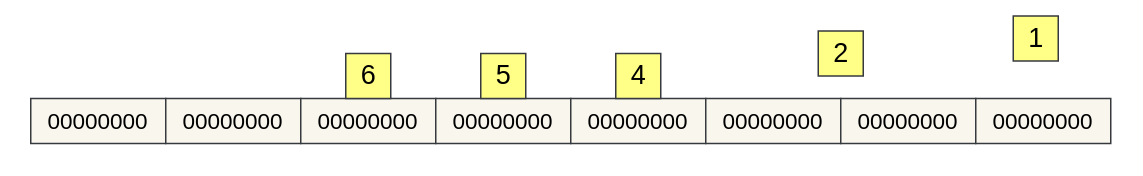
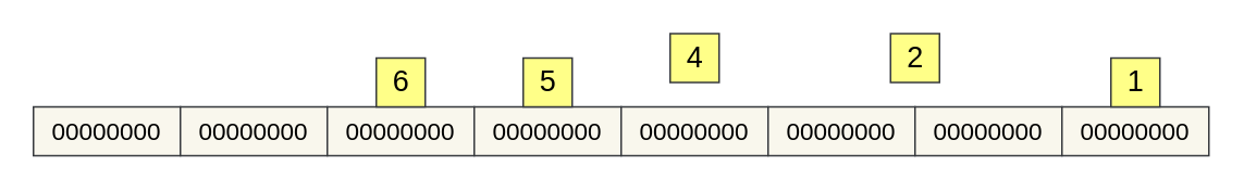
- <mxCell id="14" value="1" style="text;html=1;align=center;verticalAlign=middle;resizable=0;points=[];autosize=1;fontSize=18;strokeColor=#36393d;fillColor=#ffff88;" vertex="1" parent="1"><mxGeometry x="675" y="10" width="30" height="30" as="geometry" /></mxCell>
+ <mxCell id="14" value="1" style="text;html=1;align=center;verticalAlign=middle;resizable=0;points=[];autosize=1;fontSize=18;strokeColor=#36393d;fillColor=#ffff88;" vertex="1" parent="1"><mxGeometry x="680" y="35" width="30" height="30" as="geometry" /></mxCell>
- <mxCell id="9" value="4" style="text;html=1;align=center;verticalAlign=middle;resizable=0;points=[];autosize=1;fontSize=18;strokeColor=#36393d;fillColor=#ffff88;" vertex="1" parent="1"><mxGeometry x="410" y="35" width="30" height="30" as="geometry" /></mxCell>
+ <mxCell id="9" value="4" style="text;html=1;align=center;verticalAlign=middle;resizable=0;points=[];autosize=1;fontSize=18;strokeColor=#36393d;fillColor=#ffff88;" vertex="1" parent="1"><mxGeometry x="410" y="20" width="30" height="30" as="geometry" /></mxCell>
